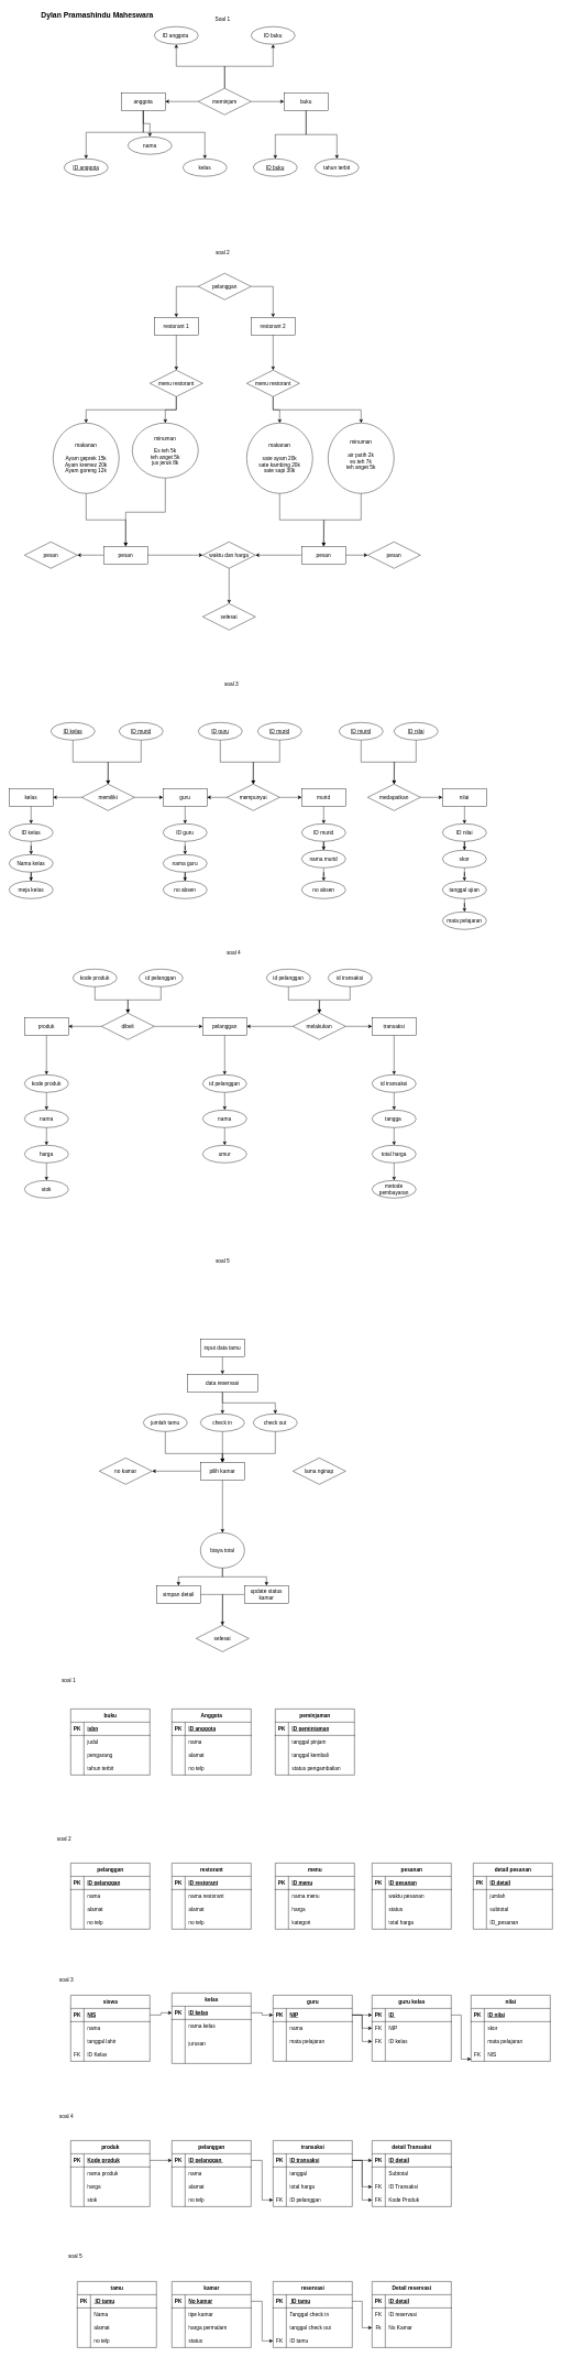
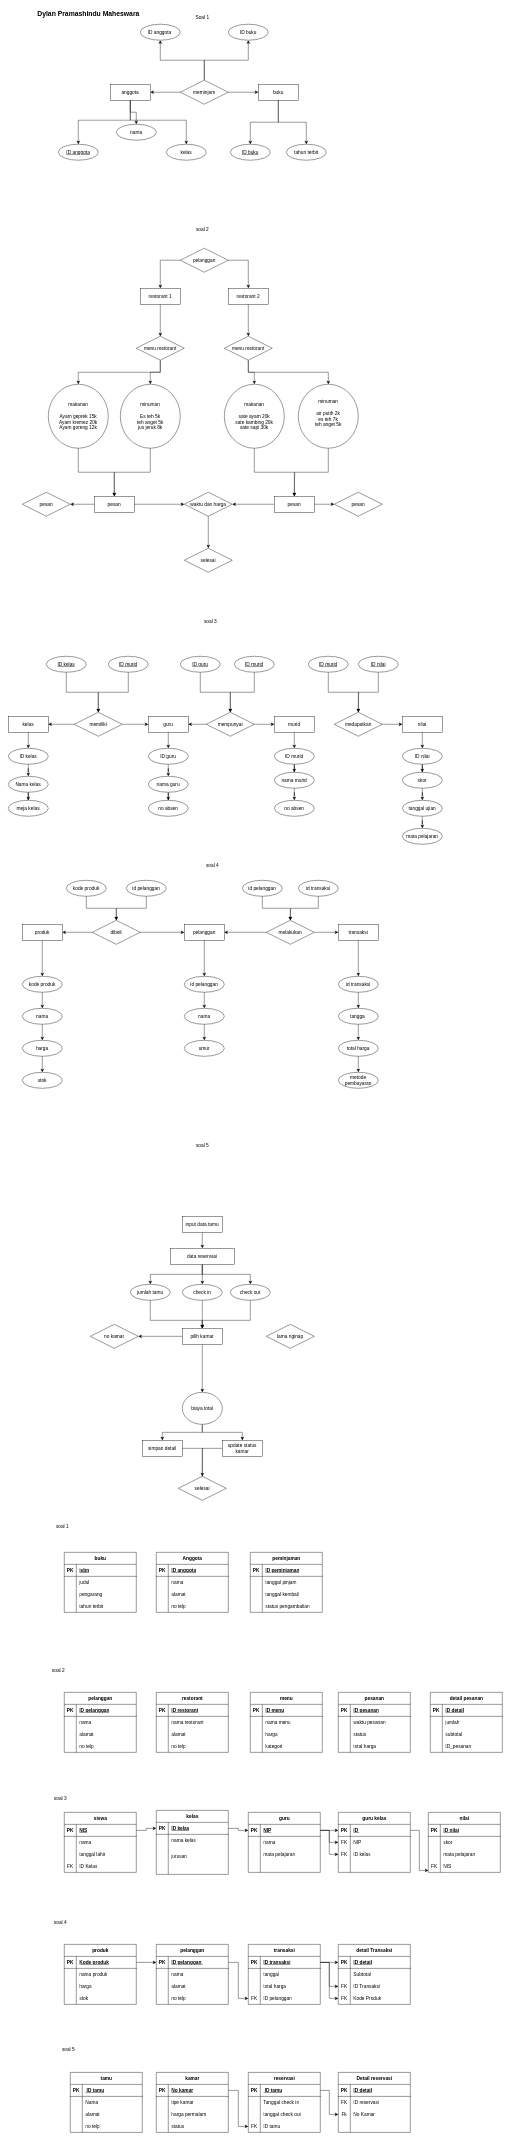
- <mxCell id="38" value="minuman&lt;div&gt;&lt;br&gt;&lt;/div&gt;&lt;div&gt;Es teh 5k&lt;/div&gt;&lt;div&gt;teh anget 5k&lt;/div&gt;&lt;div&gt;jus jeruk 8k&lt;/div&gt;" style="ellipse;whiteSpace=wrap;html=1;align=center;movable=0;resizable=0;rotatable=0;deletable=0;editable=0;locked=1;connectable=0;" vertex="1" parent="1"><mxGeometry x="300" y="960" width="150" height="125" as="geometry" /></mxCell>
+ <mxCell id="38" value="minuman&lt;div&gt;&lt;br&gt;&lt;/div&gt;&lt;div&gt;Es teh 5k&lt;/div&gt;&lt;div&gt;teh anget 5k&lt;/div&gt;&lt;div&gt;jus jeruk 8k&lt;/div&gt;" style="ellipse;whiteSpace=wrap;html=1;align=center;movable=0;resizable=0;rotatable=0;deletable=0;editable=0;locked=1;connectable=0;" vertex="1" parent="1"><mxGeometry x="300" y="960" width="150" height="160" as="geometry" /></mxCell>
+ <mxCell id="149" style="edgeStyle=orthogonalEdgeStyle;rounded=0;orthogonalLoop=1;jettySize=auto;html=1;entryX=0.5;entryY=0;entryDx=0;entryDy=0;movable=0;resizable=0;rotatable=0;deletable=0;editable=0;locked=1;connectable=0;" edge="1" parent="1" source="151" target="155"><mxGeometry relative="1" as="geometry" /></mxCell>
